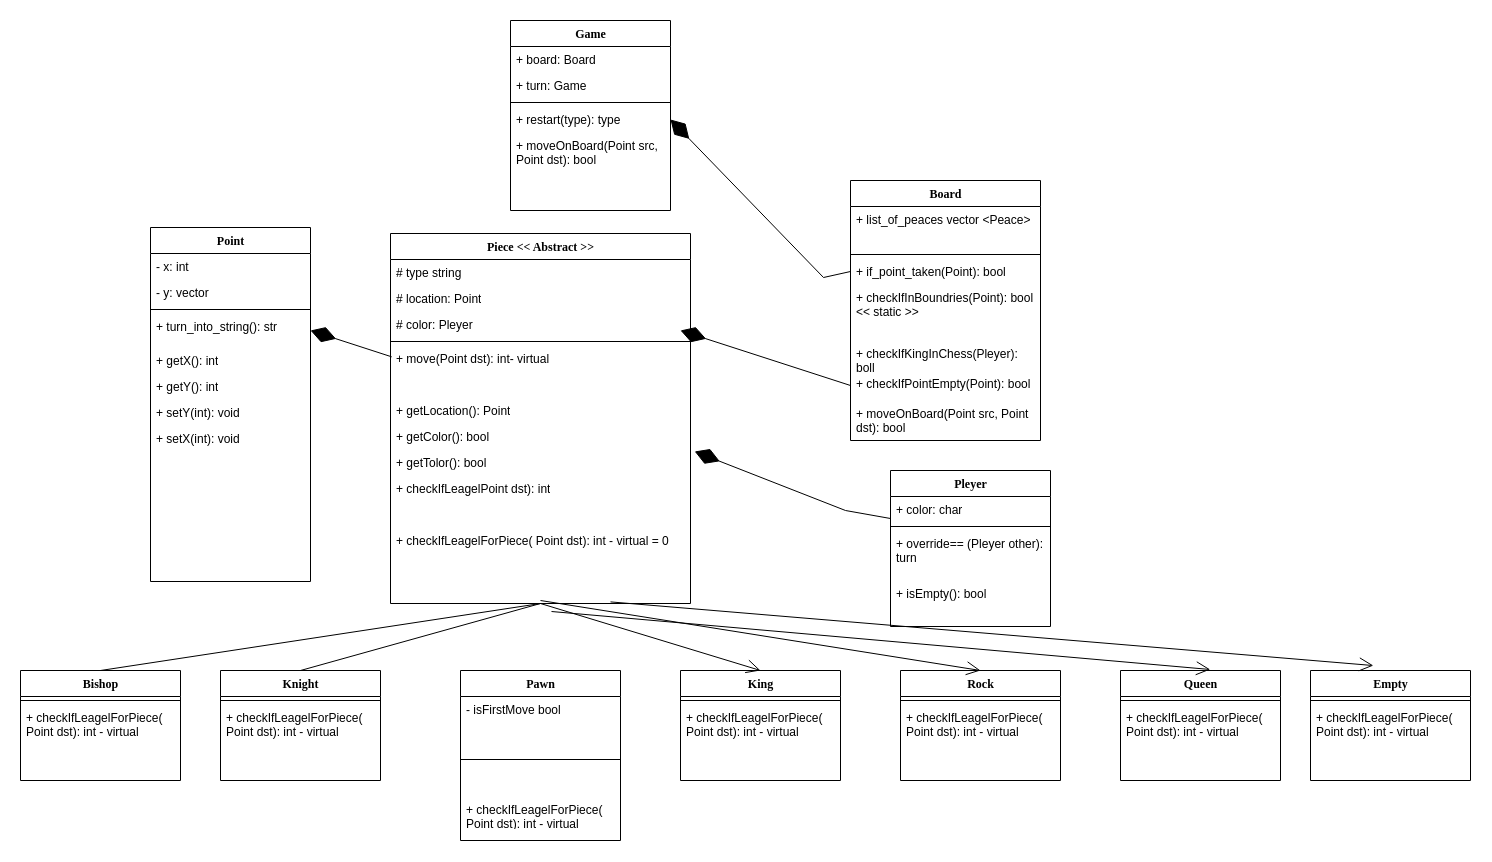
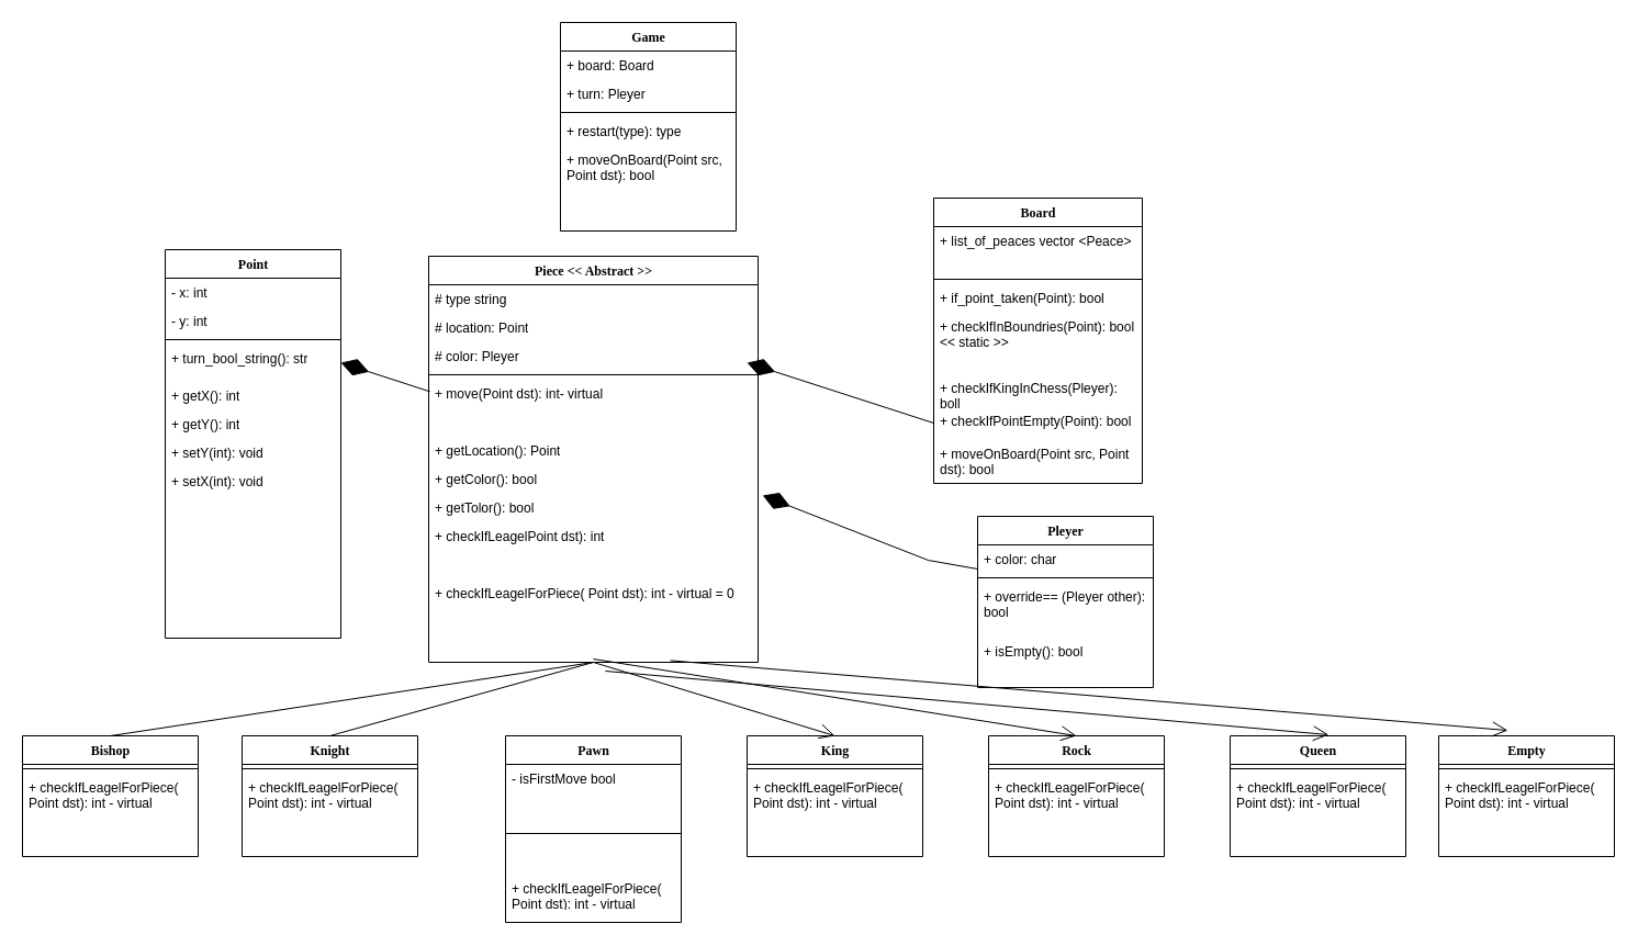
- <mxCell id="68" value="+ turn: Game" style="text;html=1;strokeColor=none;fillColor=none;align=left;verticalAlign=top;spacingLeft=4;spacingRight=4;whiteSpace=wrap;overflow=hidden;rotatable=0;points=[[0,0.5],[1,0.5]];portConstraint=eastwest;" parent="66" vertex="1"><mxGeometry y="52" width="160" height="26" as="geometry" /></mxCell>
+ <mxCell id="68" value="+ turn: Pleyer" style="text;html=1;strokeColor=none;fillColor=none;align=left;verticalAlign=top;spacingLeft=4;spacingRight=4;whiteSpace=wrap;overflow=hidden;rotatable=0;points=[[0,0.5],[1,0.5]];portConstraint=eastwest;" parent="66" vertex="1"><mxGeometry y="52" width="160" height="26" as="geometry" /></mxCell>
- <mxCell id="77" value="" style="endArrow=diamondThin;endFill=1;endSize=24;html=1;rounded=0;entryX=1;entryY=0.5;entryDx=0;entryDy=0;exitX=0;exitY=0.5;exitDx=0;exitDy=0;" parent="1" source="16" target="70" edge="1"><mxGeometry width="160" relative="1" as="geometry"><mxPoint x="867.998" y="285" as="sourcePoint" /><mxPoint x="600" y="218" as="targetPoint" /><Array as="points"><mxPoint x="823" y="277" /></Array></mxGeometry></mxCell>
- <mxCell id="23" value="- y: vector" style="text;html=1;strokeColor=none;fillColor=none;align=left;verticalAlign=top;spacingLeft=4;spacingRight=4;whiteSpace=wrap;overflow=hidden;rotatable=0;points=[[0,0.5],[1,0.5]];portConstraint=eastwest;" parent="21" vertex="1"><mxGeometry y="52" width="160" height="26" as="geometry" /></mxCell>
+ <mxCell id="23" value="- y: int" style="text;html=1;strokeColor=none;fillColor=none;align=left;verticalAlign=top;spacingLeft=4;spacingRight=4;whiteSpace=wrap;overflow=hidden;rotatable=0;points=[[0,0.5],[1,0.5]];portConstraint=eastwest;" parent="21" vertex="1"><mxGeometry y="52" width="160" height="26" as="geometry" /></mxCell>
- <mxCell id="25" value="+ turn_into_string(): str" style="text;html=1;strokeColor=none;fillColor=none;align=left;verticalAlign=top;spacingLeft=4;spacingRight=4;whiteSpace=wrap;overflow=hidden;rotatable=0;points=[[0,0.5],[1,0.5]];portConstraint=eastwest;" parent="21" vertex="1"><mxGeometry y="86" width="160" height="34" as="geometry" /></mxCell>
+ <mxCell id="25" value="+ turn_bool_string(): str" style="text;html=1;strokeColor=none;fillColor=none;align=left;verticalAlign=top;spacingLeft=4;spacingRight=4;whiteSpace=wrap;overflow=hidden;rotatable=0;points=[[0,0.5],[1,0.5]];portConstraint=eastwest;" parent="21" vertex="1"><mxGeometry y="86" width="160" height="34" as="geometry" /></mxCell>
- <mxCell id="38" value="+ override== (Pleyer other): turn" style="text;html=1;strokeColor=none;fillColor=none;align=left;verticalAlign=top;spacingLeft=4;spacingRight=4;whiteSpace=wrap;overflow=hidden;rotatable=0;points=[[0,0.5],[1,0.5]];portConstraint=eastwest;" parent="35" vertex="1"><mxGeometry y="60" width="160" height="50" as="geometry" /></mxCell>
+ <mxCell id="38" value="+ override== (Pleyer other): bool" style="text;html=1;strokeColor=none;fillColor=none;align=left;verticalAlign=top;spacingLeft=4;spacingRight=4;whiteSpace=wrap;overflow=hidden;rotatable=0;points=[[0,0.5],[1,0.5]];portConstraint=eastwest;" parent="35" vertex="1"><mxGeometry y="60" width="160" height="50" as="geometry" /></mxCell>
